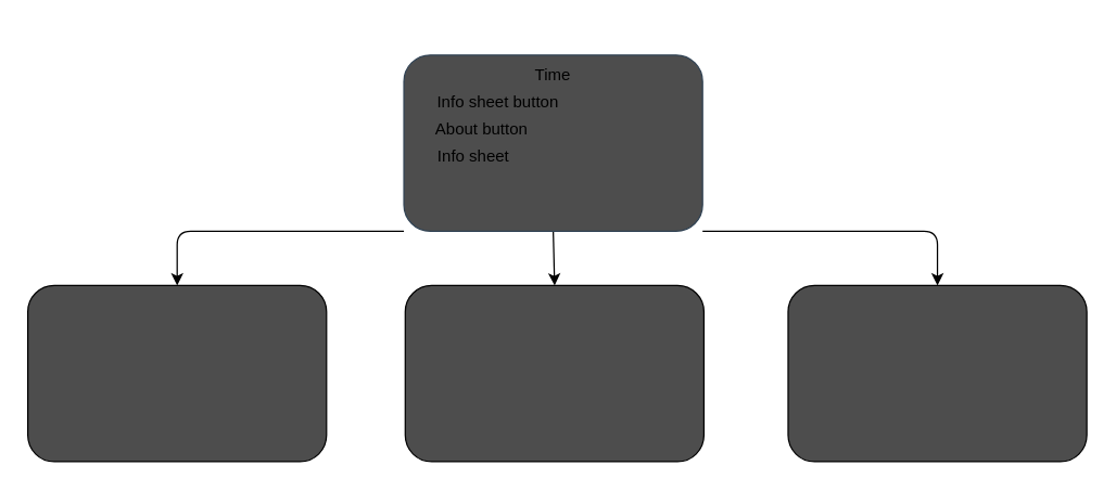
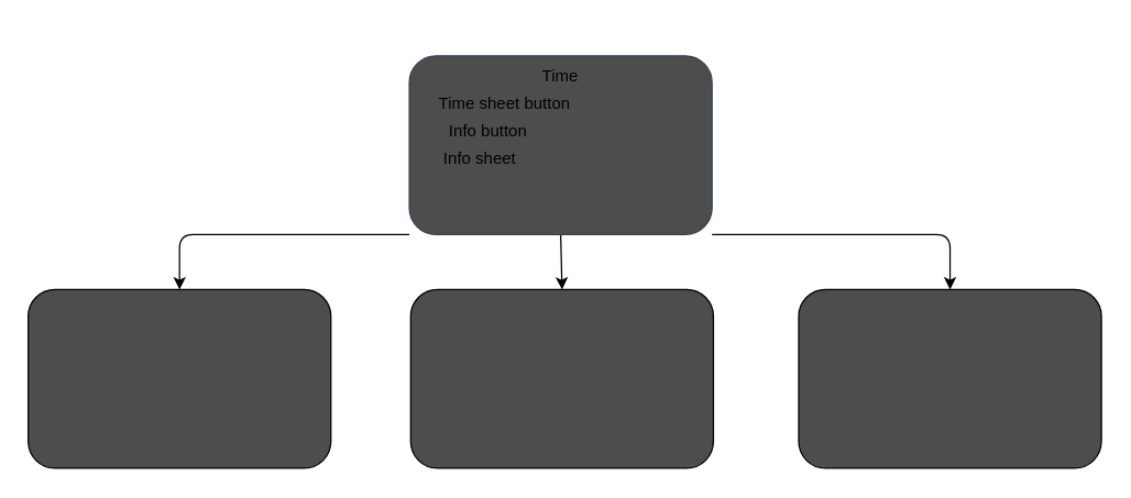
- <mxCell id="8" value="Info sheet button" style="text;html=1;strokeColor=none;fillColor=none;align=center;verticalAlign=middle;whiteSpace=wrap;rounded=0;" vertex="1" parent="1"><mxGeometry x="310" y="60" width="113" height="30" as="geometry" /></mxCell>
+ <mxCell id="8" value="Time sheet button" style="text;html=1;strokeColor=none;fillColor=none;align=center;verticalAlign=middle;whiteSpace=wrap;rounded=0;" vertex="1" parent="1"><mxGeometry x="310" y="60" width="113" height="30" as="geometry" /></mxCell>
- <mxCell id="9" value="About button" style="text;html=1;strokeColor=none;fillColor=none;align=center;verticalAlign=middle;whiteSpace=wrap;rounded=0;" vertex="1" parent="1"><mxGeometry x="298" y="80" width="113" height="30" as="geometry" /></mxCell>
+ <mxCell id="9" value="Info button" style="text;html=1;strokeColor=none;fillColor=none;align=center;verticalAlign=middle;whiteSpace=wrap;rounded=0;" vertex="1" parent="1"><mxGeometry x="298" y="80" width="113" height="30" as="geometry" /></mxCell>
